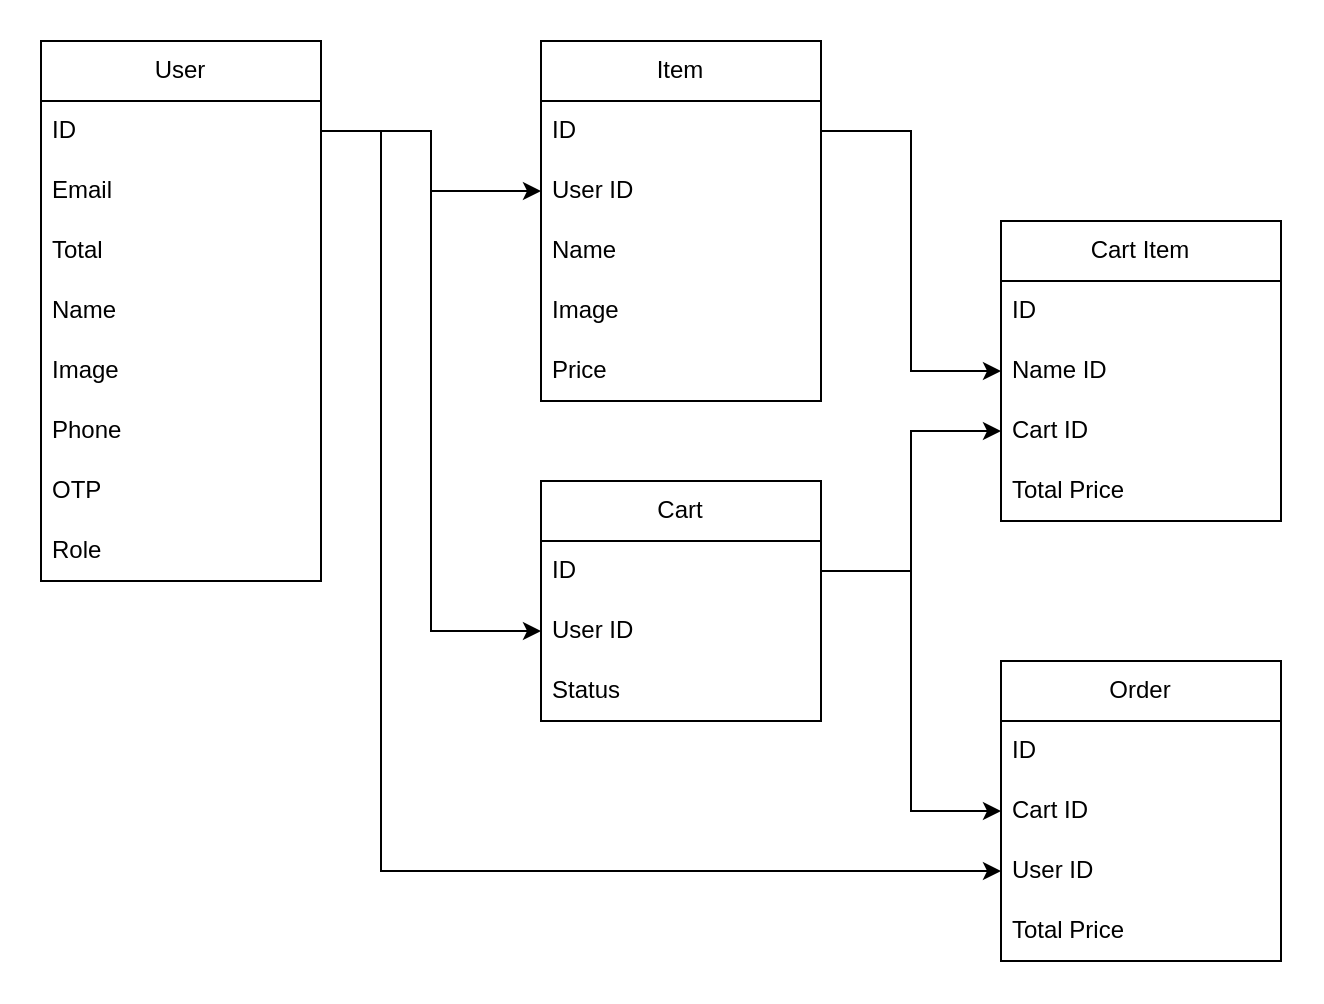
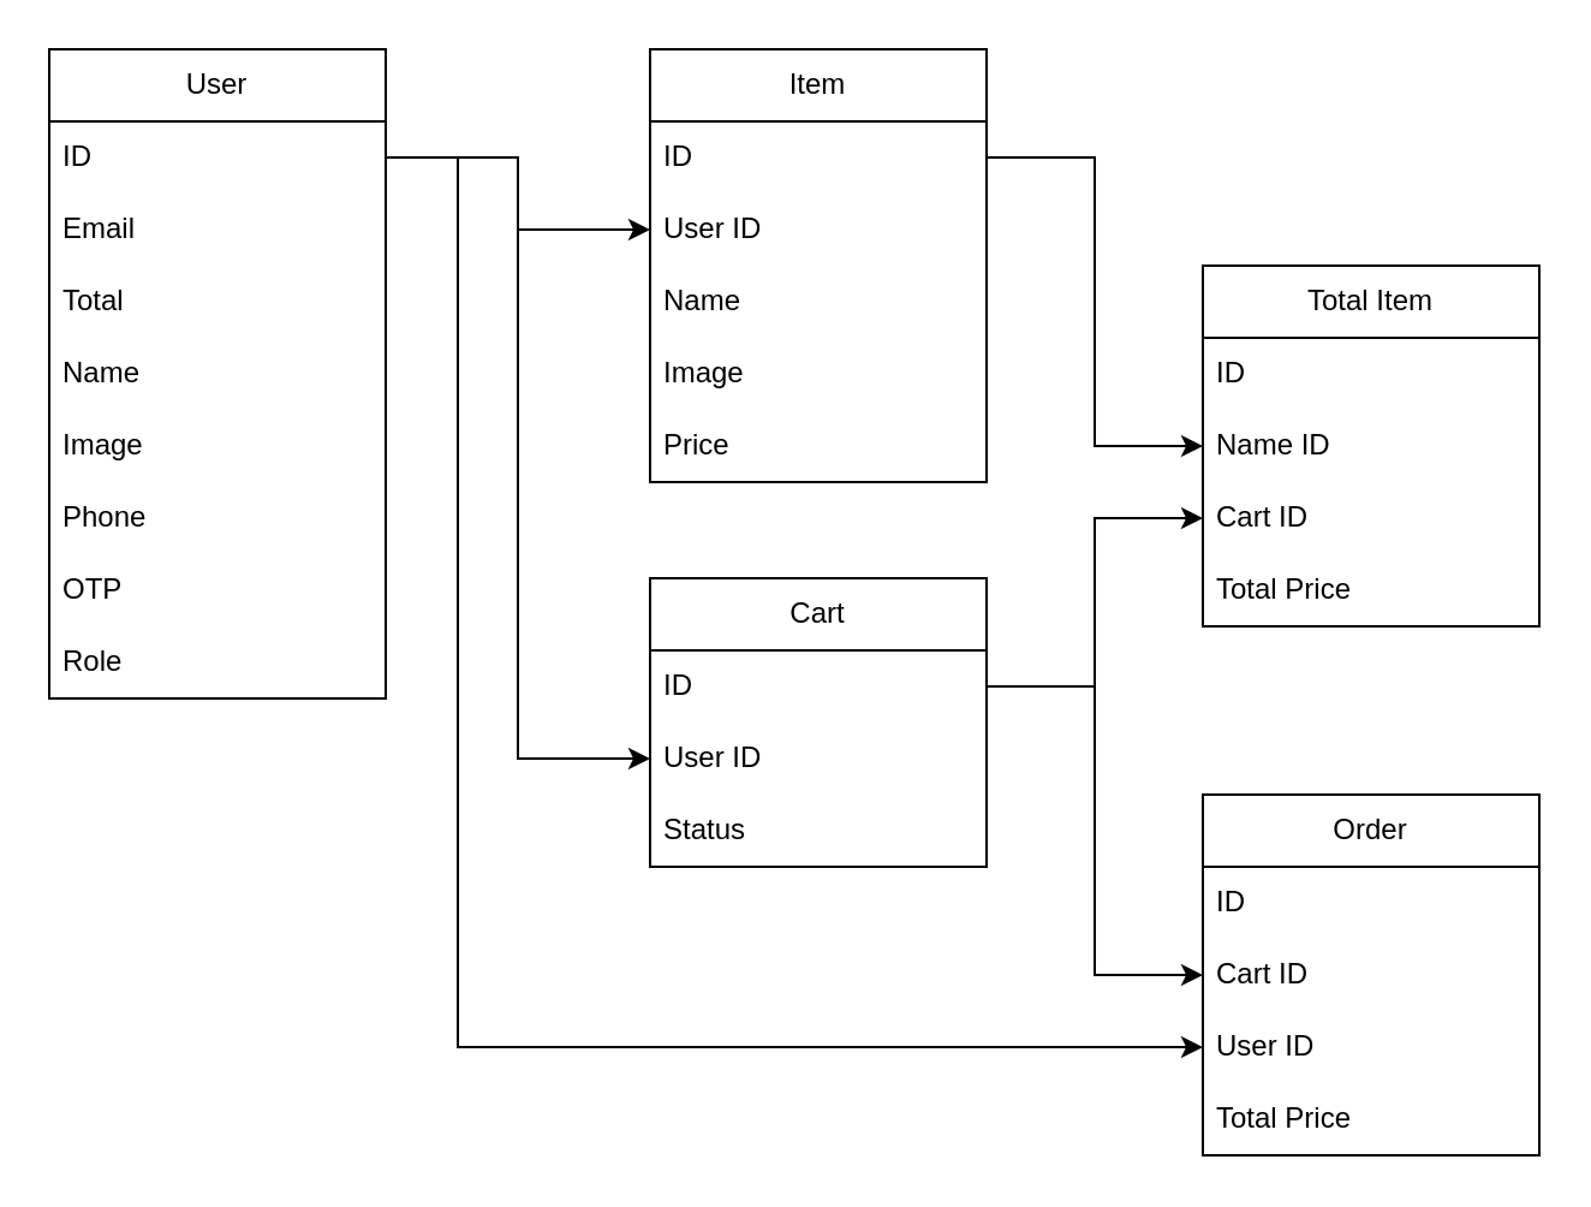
- <mxCell id="18" value="Cart Item" style="swimlane;fontStyle=0;childLayout=stackLayout;horizontal=1;startSize=30;horizontalStack=0;resizeParent=1;resizeParentMax=0;resizeLast=0;collapsible=1;marginBottom=0;whiteSpace=wrap;html=1;" vertex="1" parent="1"><mxGeometry x="500" y="110" width="140" height="150" as="geometry" /></mxCell>
+ <mxCell id="18" value="Total Item" style="swimlane;fontStyle=0;childLayout=stackLayout;horizontal=1;startSize=30;horizontalStack=0;resizeParent=1;resizeParentMax=0;resizeLast=0;collapsible=1;marginBottom=0;whiteSpace=wrap;html=1;" vertex="1" parent="1"><mxGeometry x="500" y="110" width="140" height="150" as="geometry" /></mxCell>
